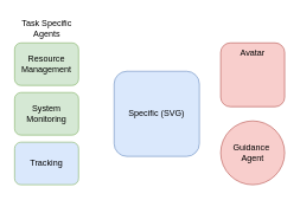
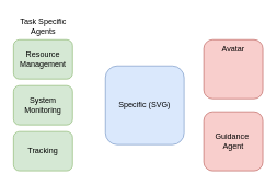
- <mxCell id="6" value="Guidance&amp;nbsp;&lt;div&gt;Agent&lt;/div&gt;" style="ellipse;whiteSpace=wrap;html=1;fillColor=#f8cecc;strokeColor=#b85450;" vertex="1" parent="1"><mxGeometry x="310" y="170" width="90" height="90" as="geometry" /></mxCell>
+ <mxCell id="6" value="Guidance&amp;nbsp;&lt;div&gt;Agent&lt;/div&gt;" style="rounded=1;whiteSpace=wrap;html=1;fillColor=#f8cecc;strokeColor=#b85450;" vertex="1" parent="1"><mxGeometry x="310" y="170" width="90" height="90" as="geometry" /></mxCell>
- <mxCell id="4" value="Tracking" style="rounded=1;whiteSpace=wrap;html=1;fillColor=#dae8fc;strokeColor=#82b366;" vertex="1" parent="1"><mxGeometry x="20" y="200" width="90" height="60" as="geometry" /></mxCell>
+ <mxCell id="4" value="Tracking" style="rounded=1;whiteSpace=wrap;html=1;fillColor=#d5e8d4;strokeColor=#82b366;" vertex="1" parent="1"><mxGeometry x="20" y="200" width="90" height="60" as="geometry" /></mxCell>
